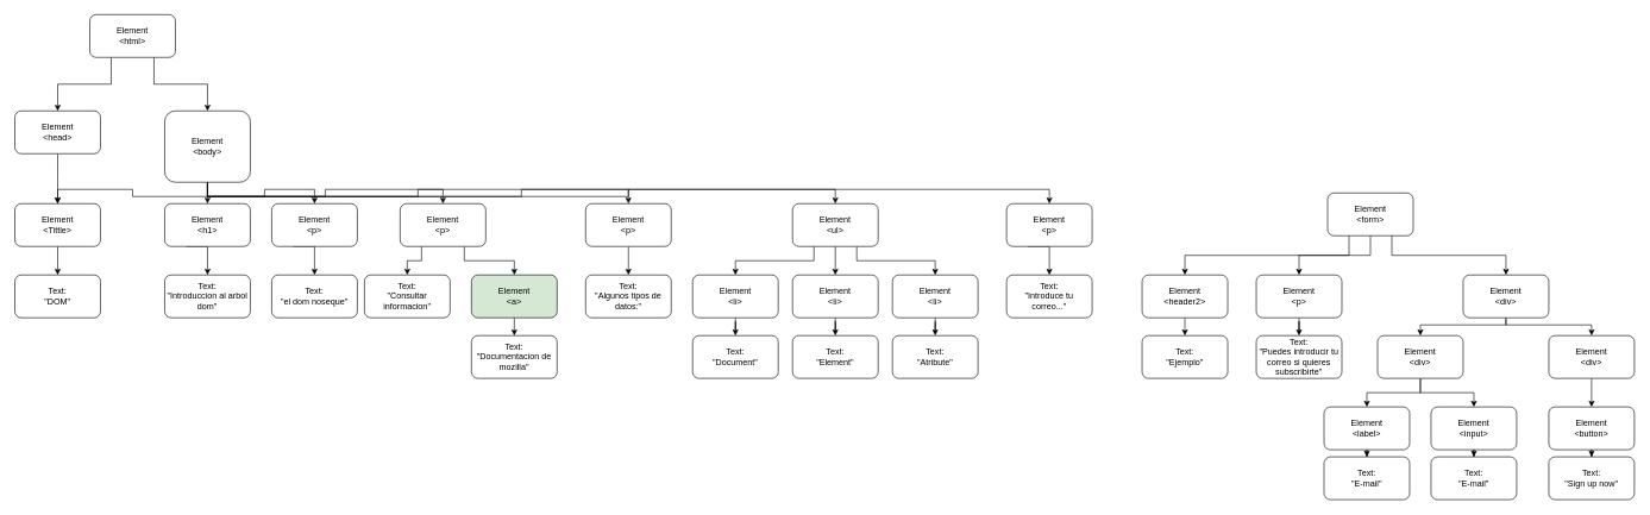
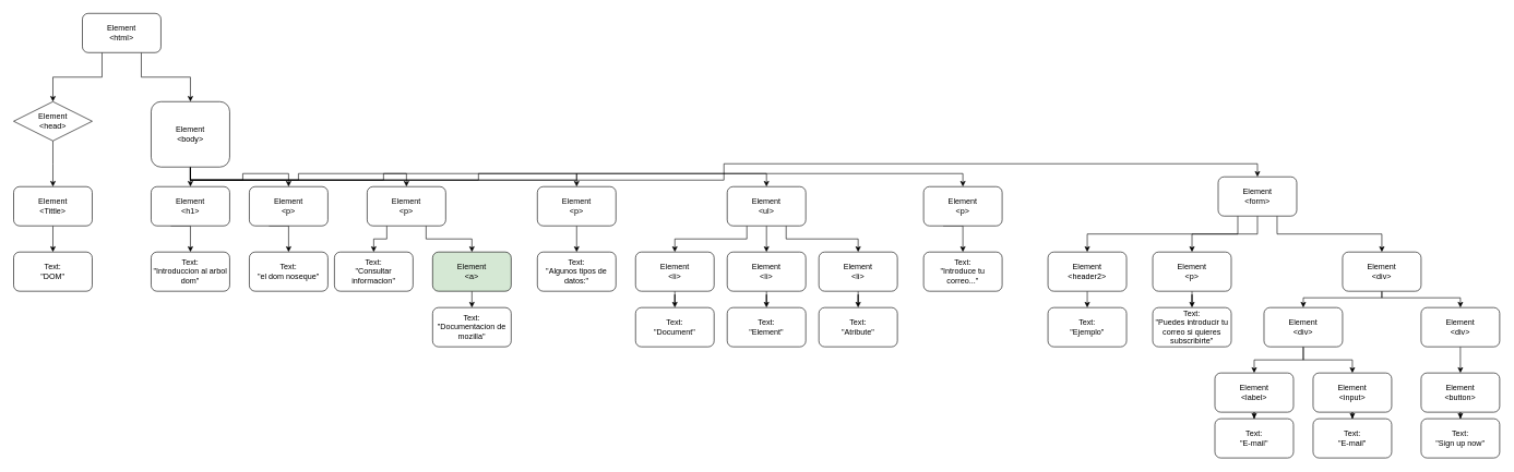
- <mxCell id="5" value="&lt;div&gt;Element&lt;/div&gt;&lt;div&gt;&amp;lt;head&amp;gt;&lt;br&gt;&lt;/div&gt;" style="rounded=1;whiteSpace=wrap;html=1;" parent="1" vertex="1"><mxGeometry x="20" y="155" width="120" height="60" as="geometry" /></mxCell>
+ <mxCell id="5" value="&lt;div&gt;Element&lt;/div&gt;&lt;div&gt;&amp;lt;head&amp;gt;&lt;br&gt;&lt;/div&gt;" style="rhombus;whiteSpace=wrap;html=1;" parent="1" vertex="1"><mxGeometry x="20" y="155" width="120" height="60" as="geometry" /></mxCell>
- <mxCell id="18" style="edgeStyle=orthogonalEdgeStyle;rounded=0;orthogonalLoop=1;jettySize=auto;html=1;exitX=0.5;exitY=1;exitDx=0;exitDy=0;" edge="1" parent="1" source="19" target="3"><mxGeometry relative="1" as="geometry" /></mxCell>
+ <mxCell id="18" style="edgeStyle=orthogonalEdgeStyle;rounded=0;orthogonalLoop=1;jettySize=auto;html=1;exitX=0.5;exitY=1;exitDx=0;exitDy=0;entryX=0.5;entryY=0;entryDx=0;entryDy=0;" edge="1" parent="1" source="19" target="53"><mxGeometry relative="1" as="geometry" /></mxCell>
